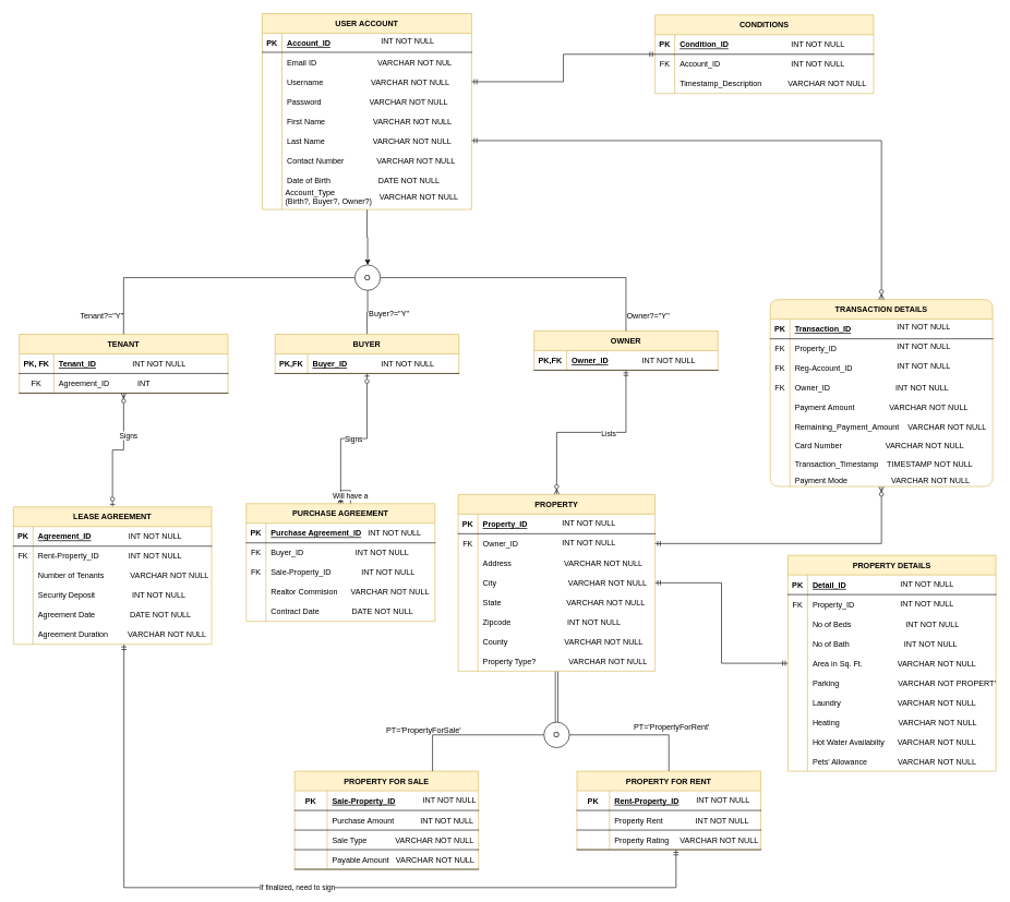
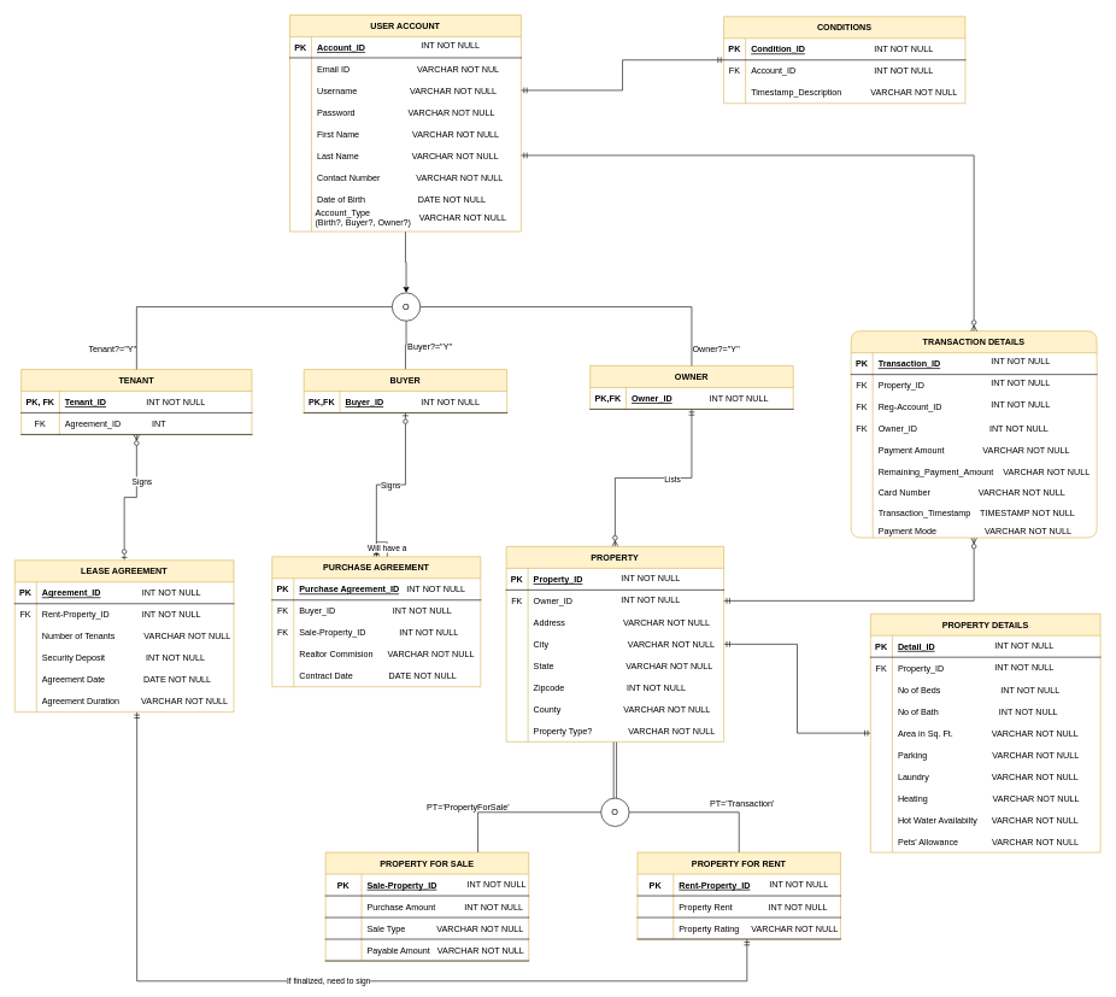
- <mxCell id="166" value="Parking                           VARCHAR NOT PROPERTY" style="shape=partialRectangle;connectable=0;fillColor=none;top=0;left=0;bottom=0;right=0;align=left;spacingLeft=6;overflow=hidden;" parent="164" vertex="1"><mxGeometry x="30" width="288" height="30" as="geometry"><mxRectangle width="288" height="30" as="alternateBounds" /></mxGeometry></mxCell>
+ <mxCell id="166" value="Parking                           VARCHAR NOT NULL" style="shape=partialRectangle;connectable=0;fillColor=none;top=0;left=0;bottom=0;right=0;align=left;spacingLeft=6;overflow=hidden;" parent="164" vertex="1"><mxGeometry x="30" width="288" height="30" as="geometry"><mxRectangle width="288" height="30" as="alternateBounds" /></mxGeometry></mxCell>
- <mxCell id="238" value="PT='PropertyForRent'" style="text;html=1;align=center;verticalAlign=middle;resizable=0;points=[];autosize=1;strokeColor=none;fillColor=none;" parent="1" vertex="1"><mxGeometry x="959" y="1098" width="134" height="26" as="geometry" /></mxCell>
+ <mxCell id="238" value="PT='Transaction'" style="text;html=1;align=center;verticalAlign=middle;resizable=0;points=[];autosize=1;strokeColor=none;fillColor=none;" parent="1" vertex="1"><mxGeometry x="959" y="1098" width="134" height="26" as="geometry" /></mxCell>
